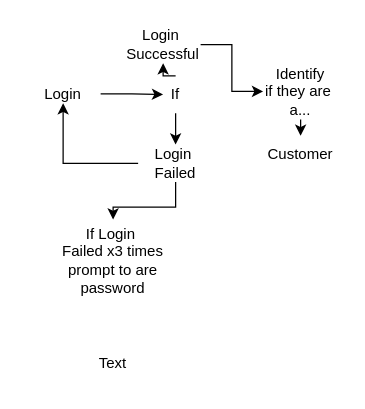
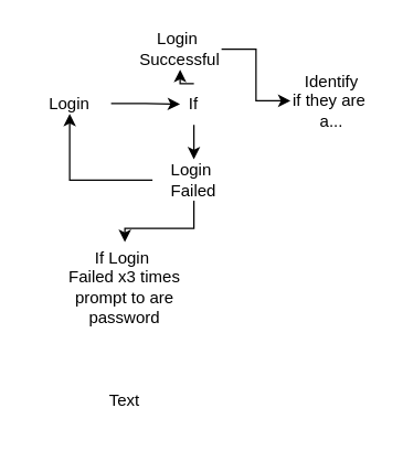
- <mxCell id="12" style="edgeStyle=orthogonalEdgeStyle;rounded=0;orthogonalLoop=1;jettySize=auto;html=1;exitX=0.5;exitY=1;exitDx=0;exitDy=0;entryX=0.5;entryY=0;entryDx=0;entryDy=0;" edge="1" parent="1" source="13" target="14"><mxGeometry relative="1" as="geometry" /></mxCell>
- <mxCell id="14" value="Customer" style="text;html=1;strokeColor=none;fillColor=none;align=center;verticalAlign=middle;whiteSpace=wrap;rounded=0;" vertex="1" parent="1"><mxGeometry x="210" y="108" width="60" height="30" as="geometry" /></mxCell>
